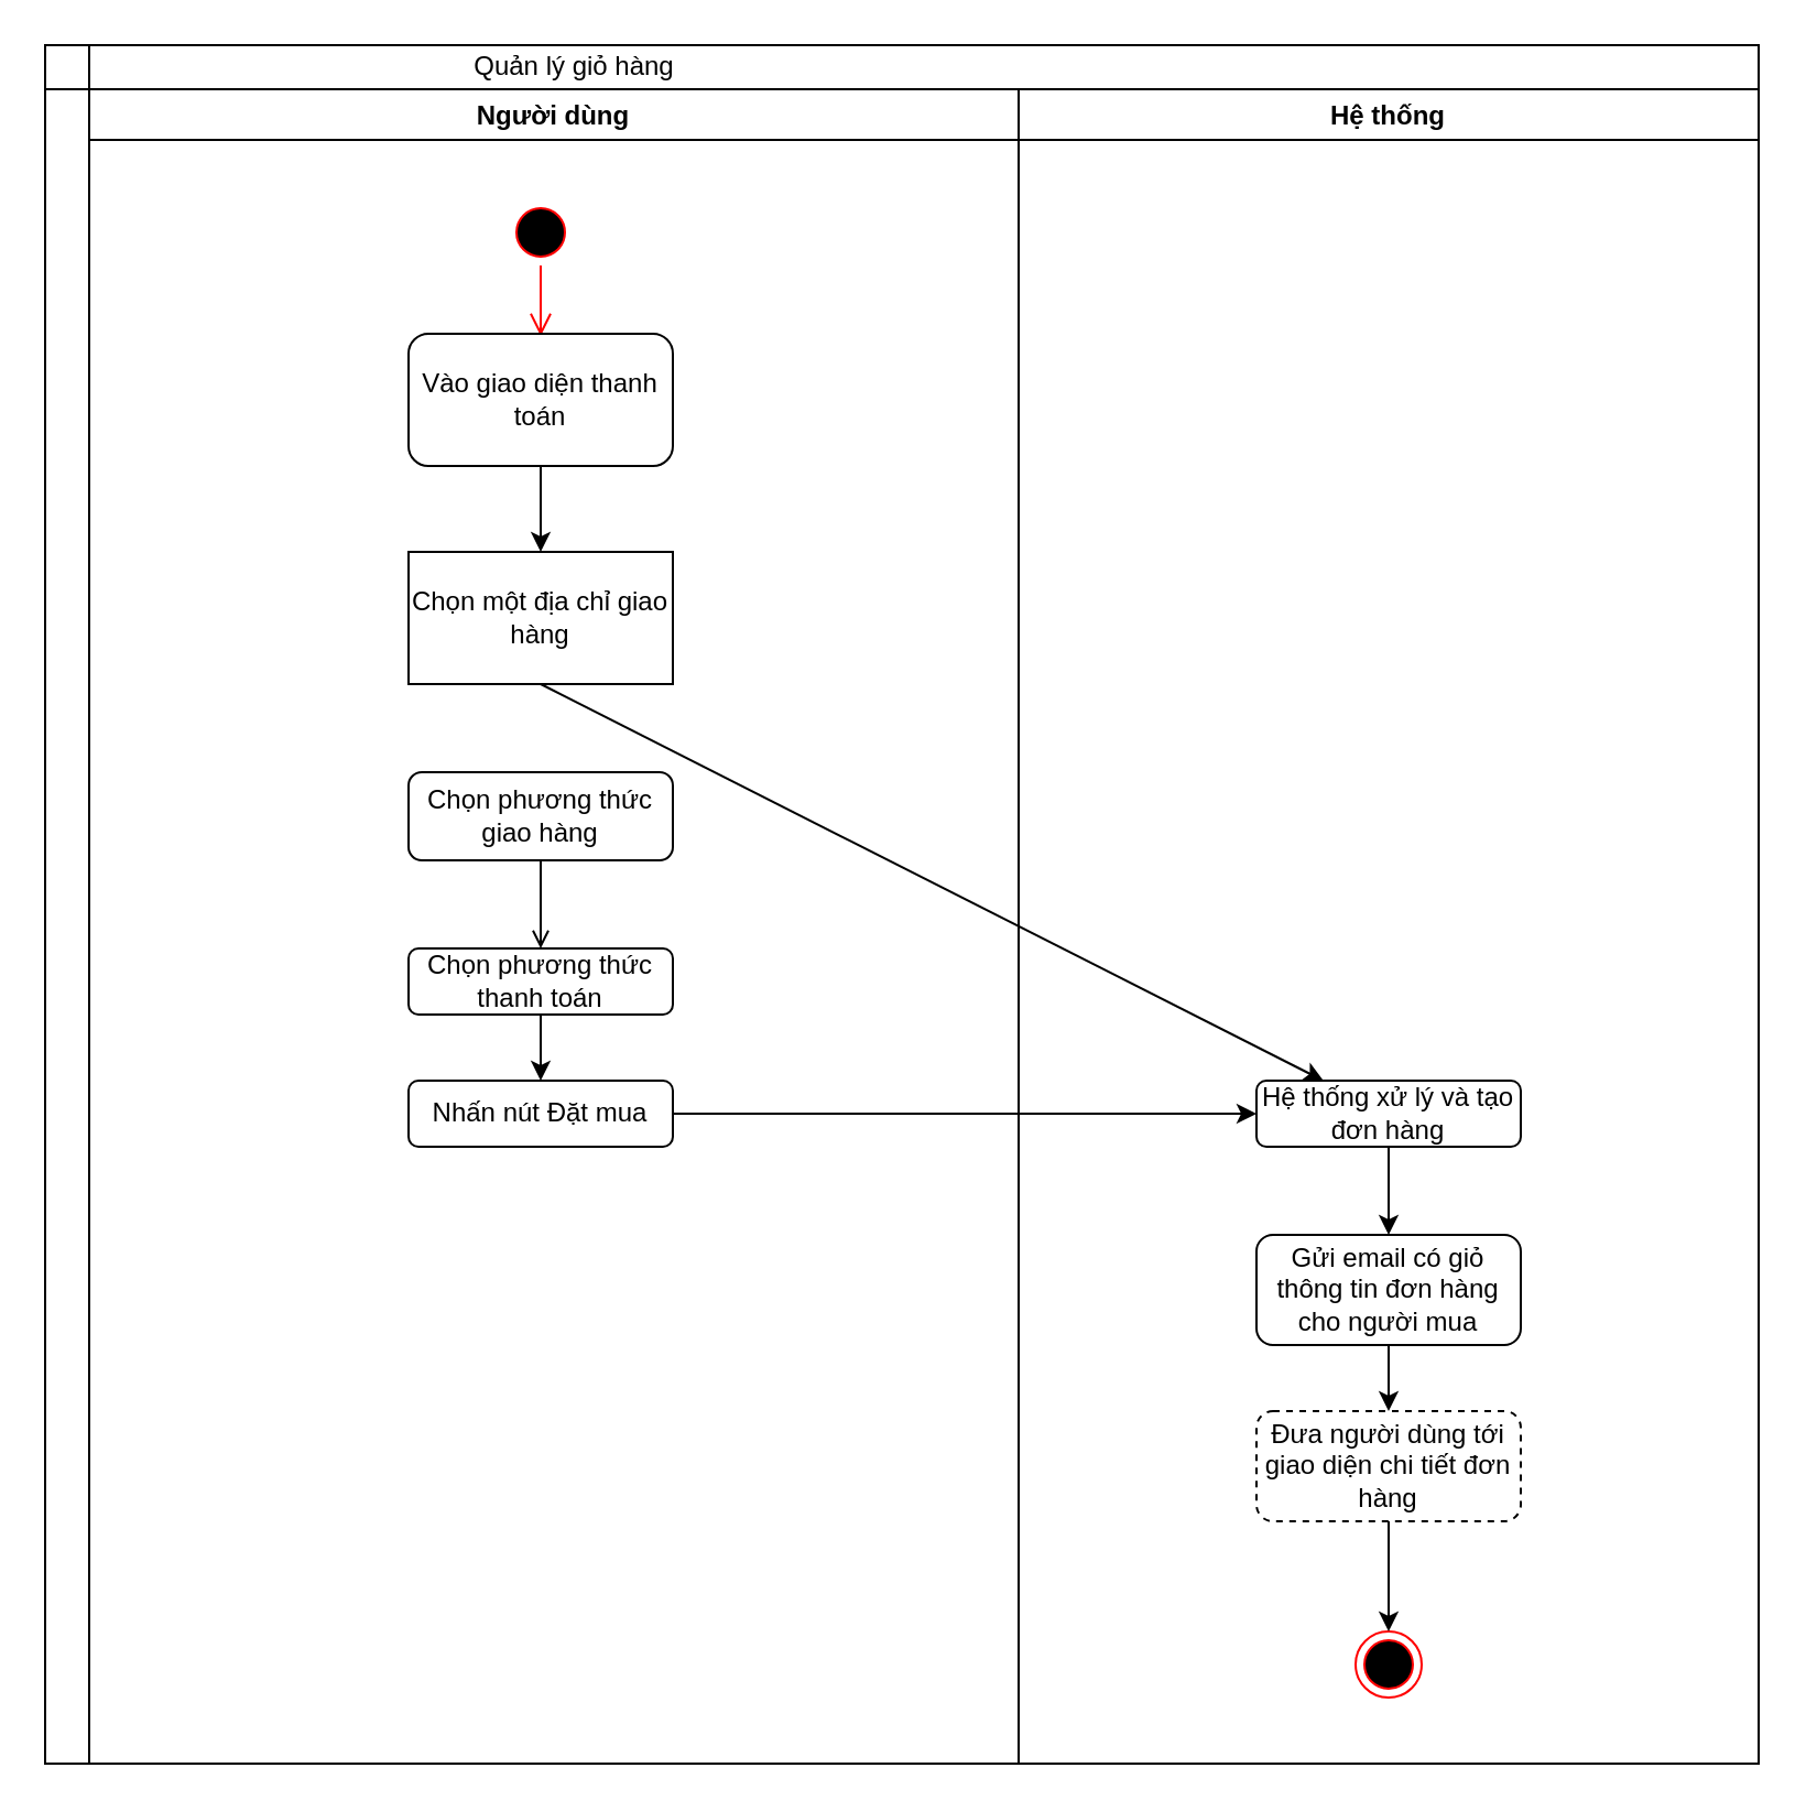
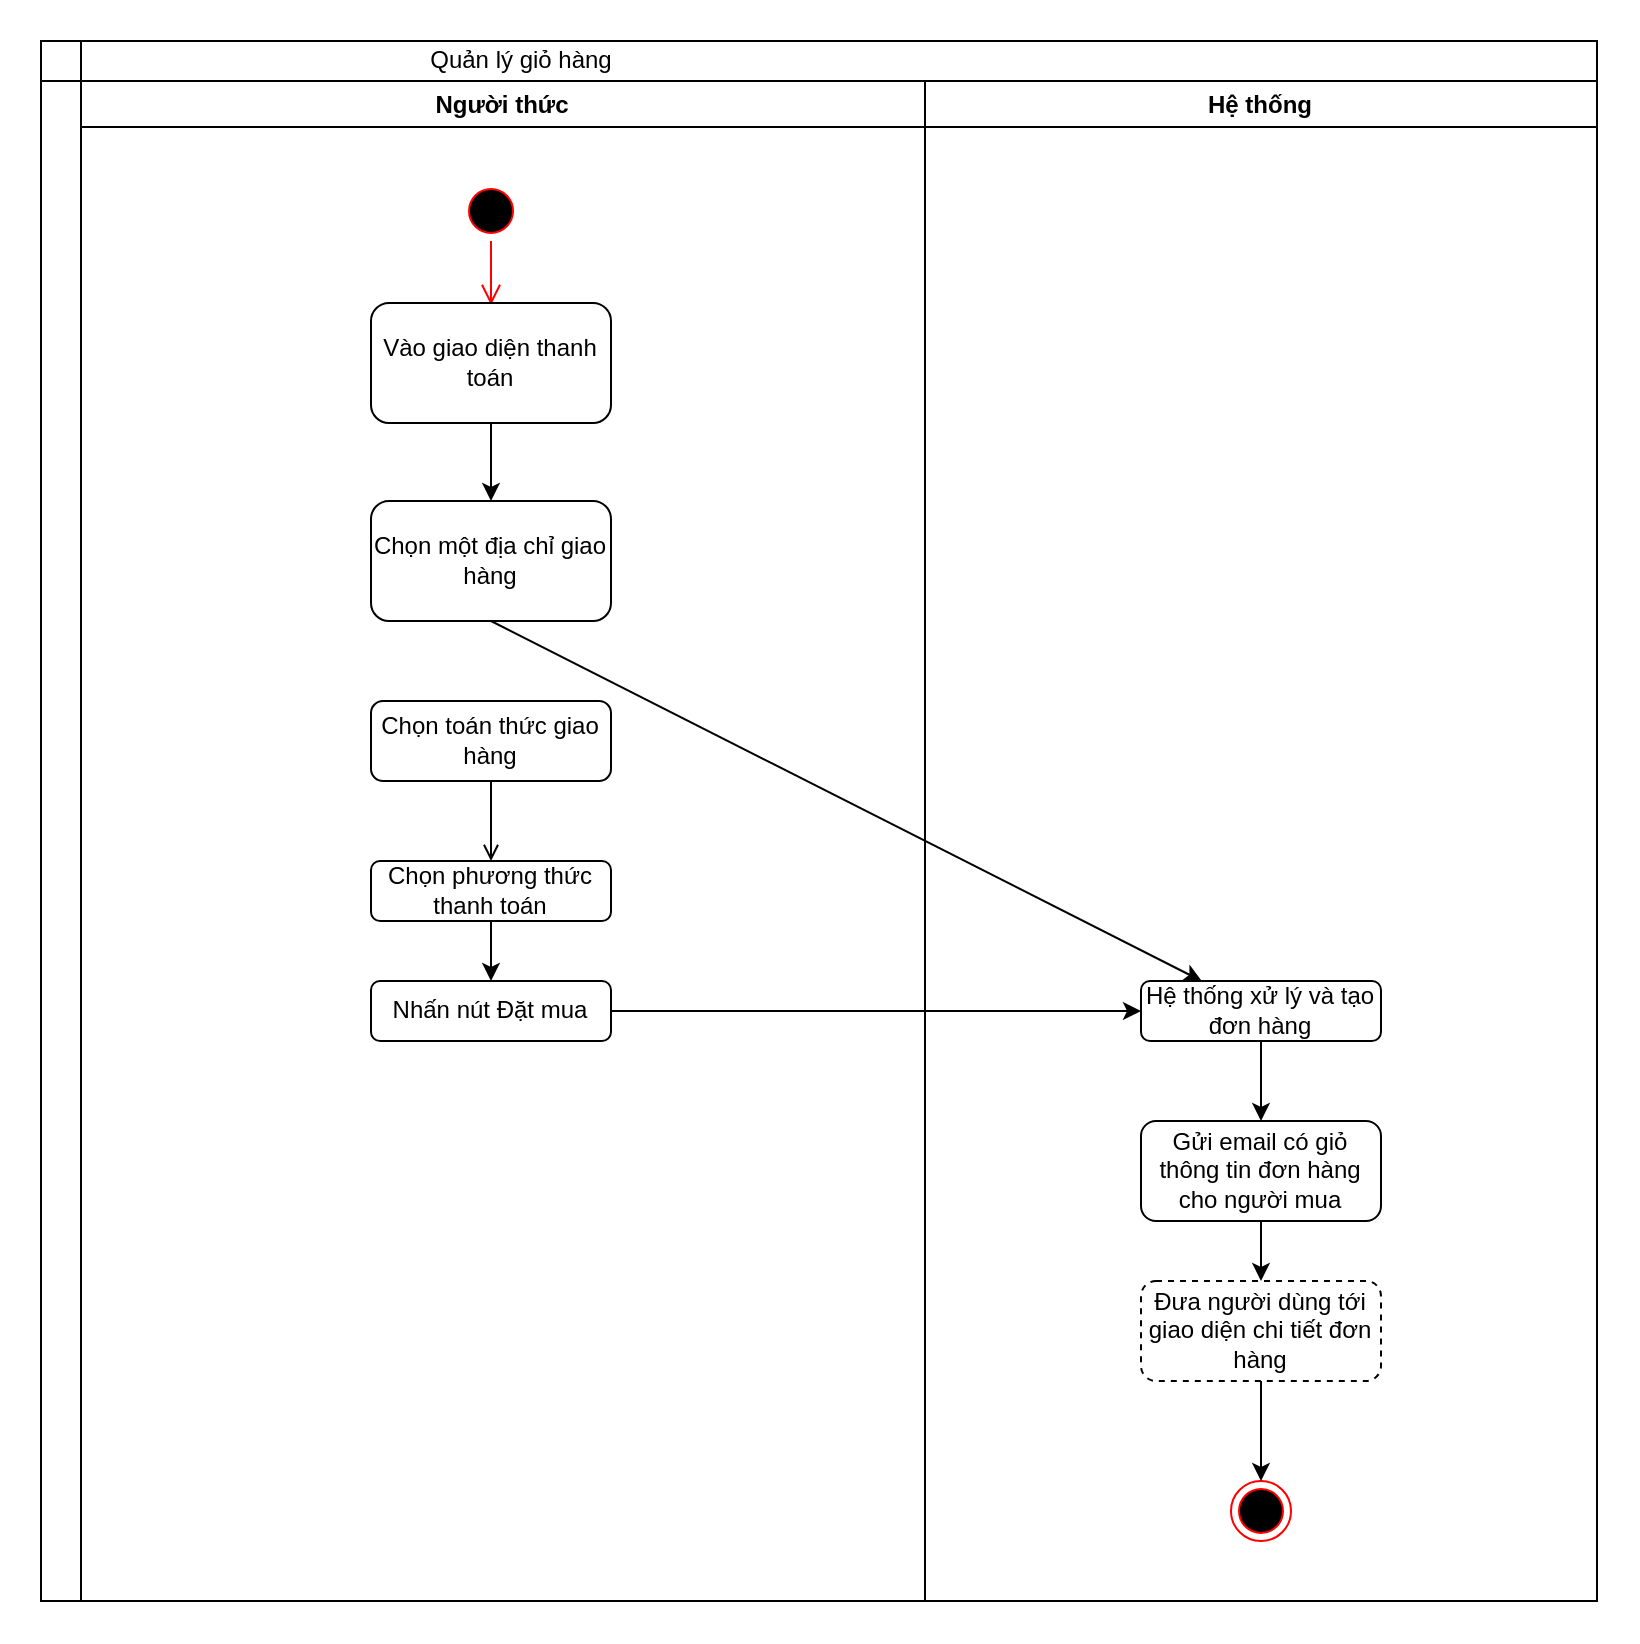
- <mxCell id="3" value="Người dùng" style="swimlane;" vertex="1" parent="1"><mxGeometry x="40" y="40" width="422" height="760" as="geometry" /></mxCell>
+ <mxCell id="3" value="Người thức" style="swimlane;" vertex="1" parent="1"><mxGeometry x="40" y="40" width="422" height="760" as="geometry" /></mxCell>
- <mxCell id="7" value="Chọn một địa chỉ giao hàng" style="whiteSpace=wrap;html=1;rounded=0;" vertex="1" parent="3"><mxGeometry x="145" y="210" width="120" height="60" as="geometry" /></mxCell>
+ <mxCell id="7" value="Chọn một địa chỉ giao hàng" style="rounded=1;whiteSpace=wrap;html=1;" vertex="1" parent="3"><mxGeometry x="145" y="210" width="120" height="60" as="geometry" /></mxCell>
- <mxCell id="9" value="Chọn phương thức giao hàng" style="rounded=1;whiteSpace=wrap;html=1;" vertex="1" parent="3"><mxGeometry x="145" y="310" width="120" height="40" as="geometry" /></mxCell>
+ <mxCell id="9" value="Chọn toán thức giao hàng" style="rounded=1;whiteSpace=wrap;html=1;" vertex="1" parent="3"><mxGeometry x="145" y="310" width="120" height="40" as="geometry" /></mxCell>
